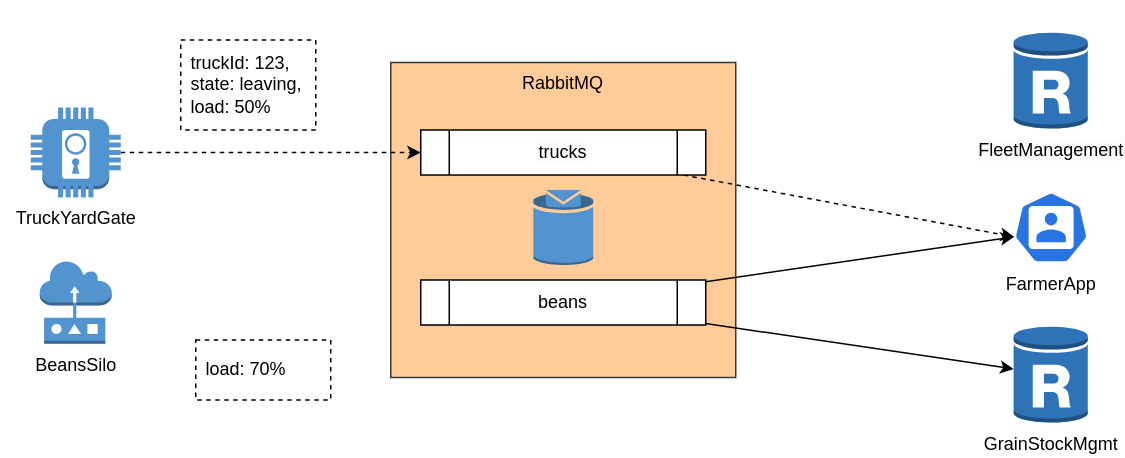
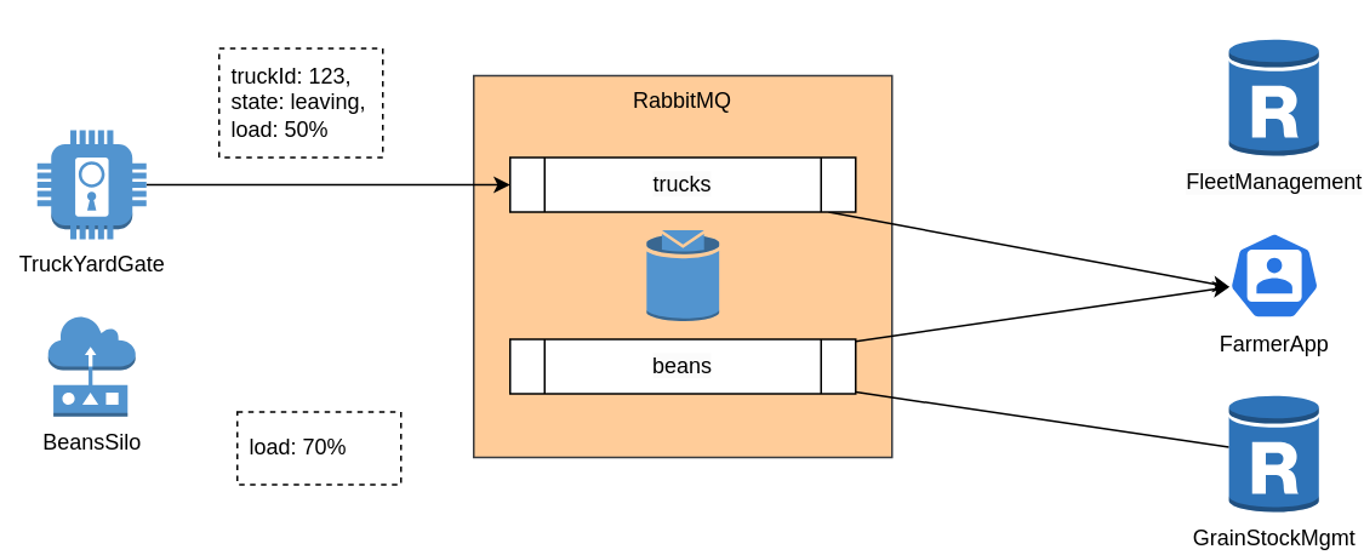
- <mxCell id="6" style="edgeStyle=orthogonalEdgeStyle;rounded=0;orthogonalLoop=1;jettySize=auto;html=1;dashed=1;" parent="1" source="10" target="15" edge="1"><mxGeometry relative="1" as="geometry"><mxPoint x="120" y="101" as="sourcePoint" /><mxPoint x="280" y="101" as="targetPoint" /></mxGeometry></mxCell>
+ <mxCell id="6" style="edgeStyle=orthogonalEdgeStyle;rounded=0;orthogonalLoop=1;jettySize=auto;html=1;" parent="1" source="10" target="15" edge="1"><mxGeometry relative="1" as="geometry"><mxPoint x="120" y="101" as="sourcePoint" /><mxPoint x="280" y="101" as="targetPoint" /></mxGeometry></mxCell>
- <mxCell id="3" style="rounded=0;orthogonalLoop=1;jettySize=auto;html=1;entryX=0.005;entryY=0.63;entryDx=0;entryDy=0;entryPerimeter=0;dashed=1;" parent="1" source="15" target="12" edge="1"><mxGeometry relative="1" as="geometry"><mxPoint x="455.148" y="116" as="sourcePoint" /><mxPoint x="671.364" y="146.594" as="targetPoint" /></mxGeometry></mxCell>
+ <mxCell id="3" style="rounded=0;orthogonalLoop=1;jettySize=auto;html=1;entryX=0.005;entryY=0.63;entryDx=0;entryDy=0;entryPerimeter=0;" parent="1" source="15" target="12" edge="1"><mxGeometry relative="1" as="geometry"><mxPoint x="455.148" y="116" as="sourcePoint" /><mxPoint x="671.364" y="146.594" as="targetPoint" /></mxGeometry></mxCell>
- <mxCell id="5" style="rounded=0;orthogonalLoop=1;jettySize=auto;html=1;" parent="1" source="16" target="14" edge="1"><mxGeometry relative="1" as="geometry"><mxPoint x="470" y="215.031" as="sourcePoint" /><mxPoint x="670" y="255.462" as="targetPoint" /></mxGeometry></mxCell>
+ <mxCell id="5" style="rounded=0;orthogonalLoop=1;jettySize=auto;html=1;endArrow=none;" parent="1" source="16" target="14" edge="1"><mxGeometry relative="1" as="geometry"><mxPoint x="470" y="215.031" as="sourcePoint" /><mxPoint x="670" y="255.462" as="targetPoint" /></mxGeometry></mxCell>
